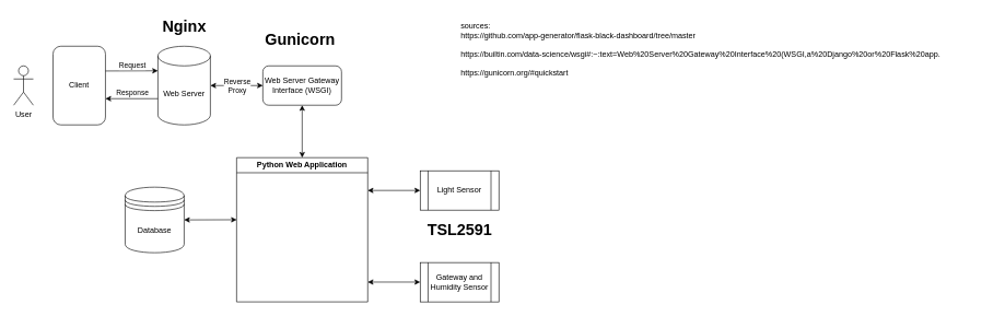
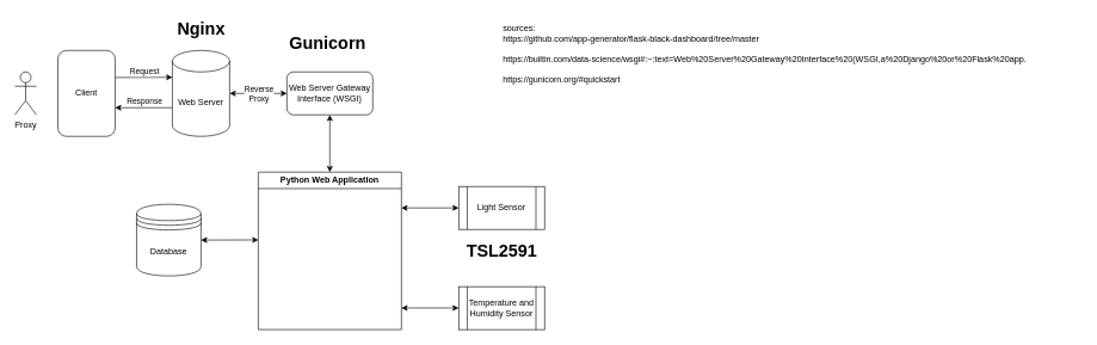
- <mxCell id="3" value="User" style="shape=umlActor;verticalLabelPosition=bottom;verticalAlign=top;html=1;" parent="1" vertex="1"><mxGeometry x="20" y="100" width="30" height="60" as="geometry" /></mxCell>
+ <mxCell id="3" value="Proxy" style="shape=umlActor;verticalLabelPosition=bottom;verticalAlign=top;html=1;" parent="1" vertex="1"><mxGeometry x="20" y="100" width="30" height="60" as="geometry" /></mxCell>
- <mxCell id="5" value="Gateway and Humidity Sensor" style="shape=process;whiteSpace=wrap;html=1;backgroundOutline=1;" parent="1" vertex="1"><mxGeometry x="640" y="400" width="120" height="60" as="geometry" /></mxCell>
+ <mxCell id="5" value="Temperature and Humidity Sensor" style="shape=process;whiteSpace=wrap;html=1;backgroundOutline=1;" parent="1" vertex="1"><mxGeometry x="640" y="400" width="120" height="60" as="geometry" /></mxCell>
